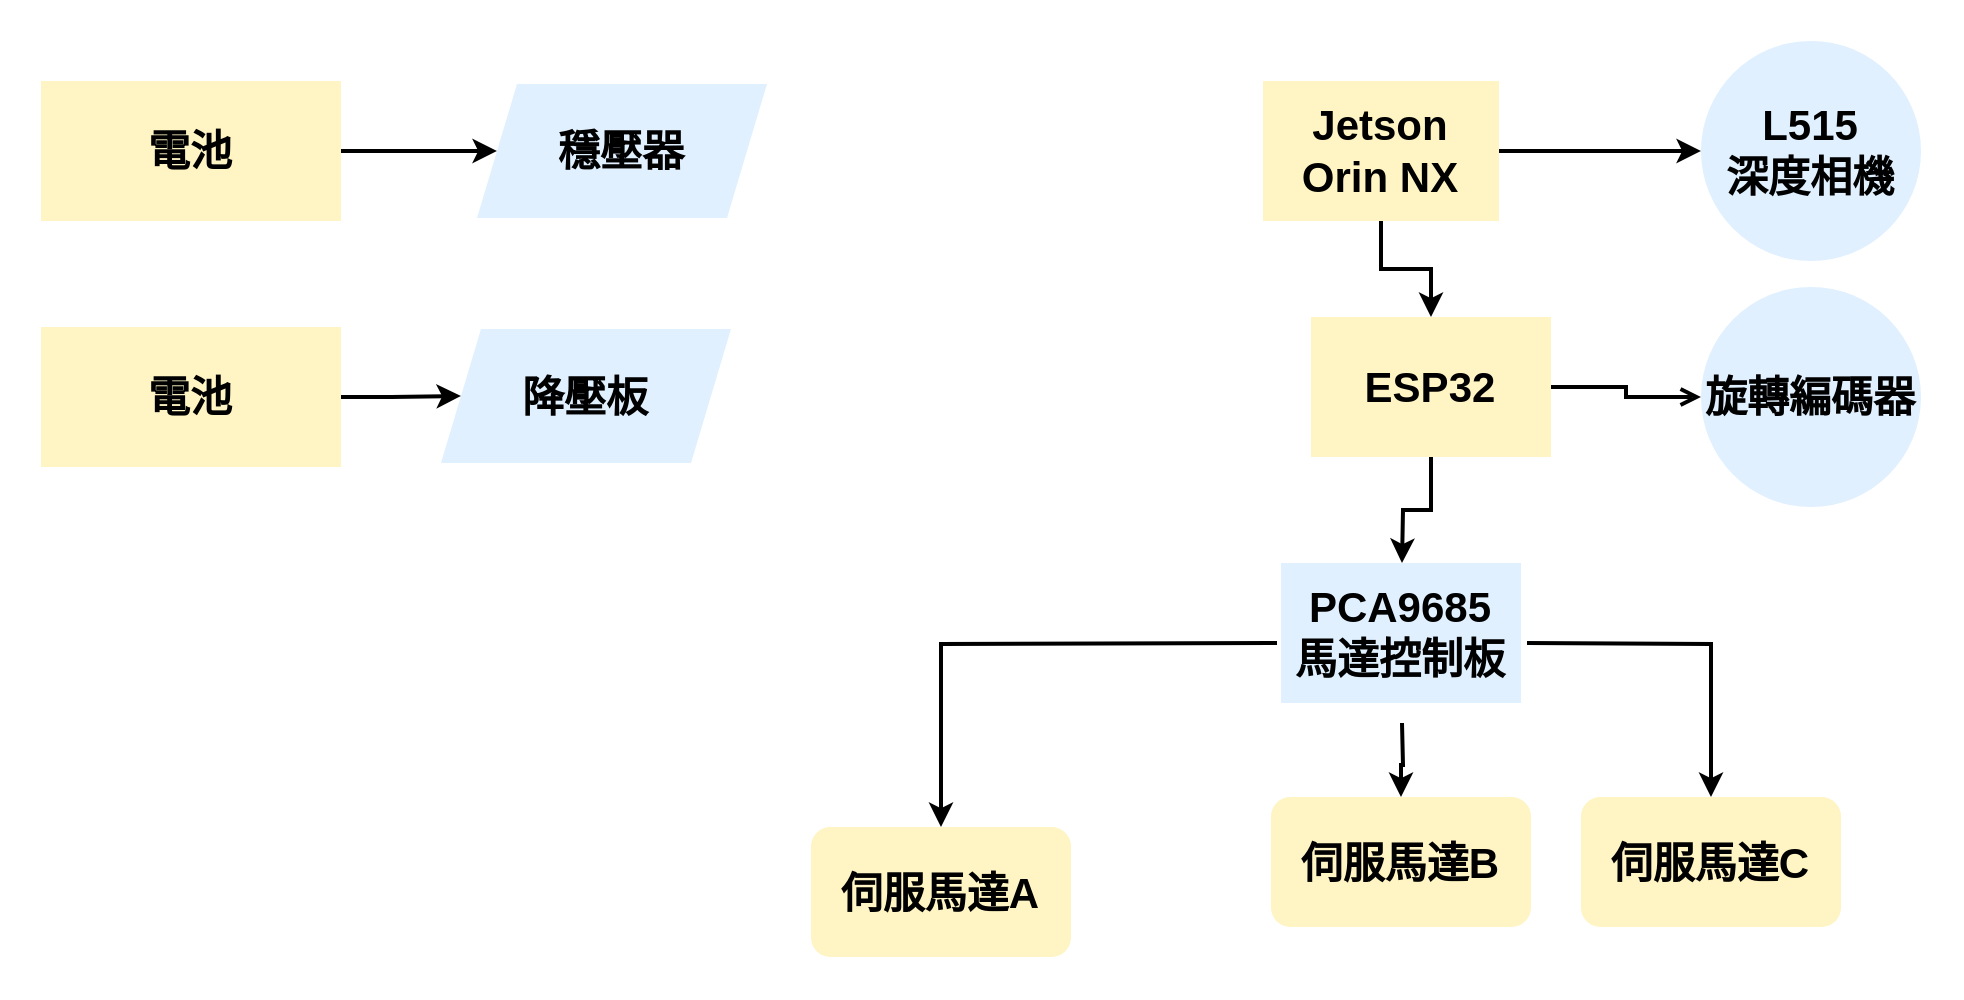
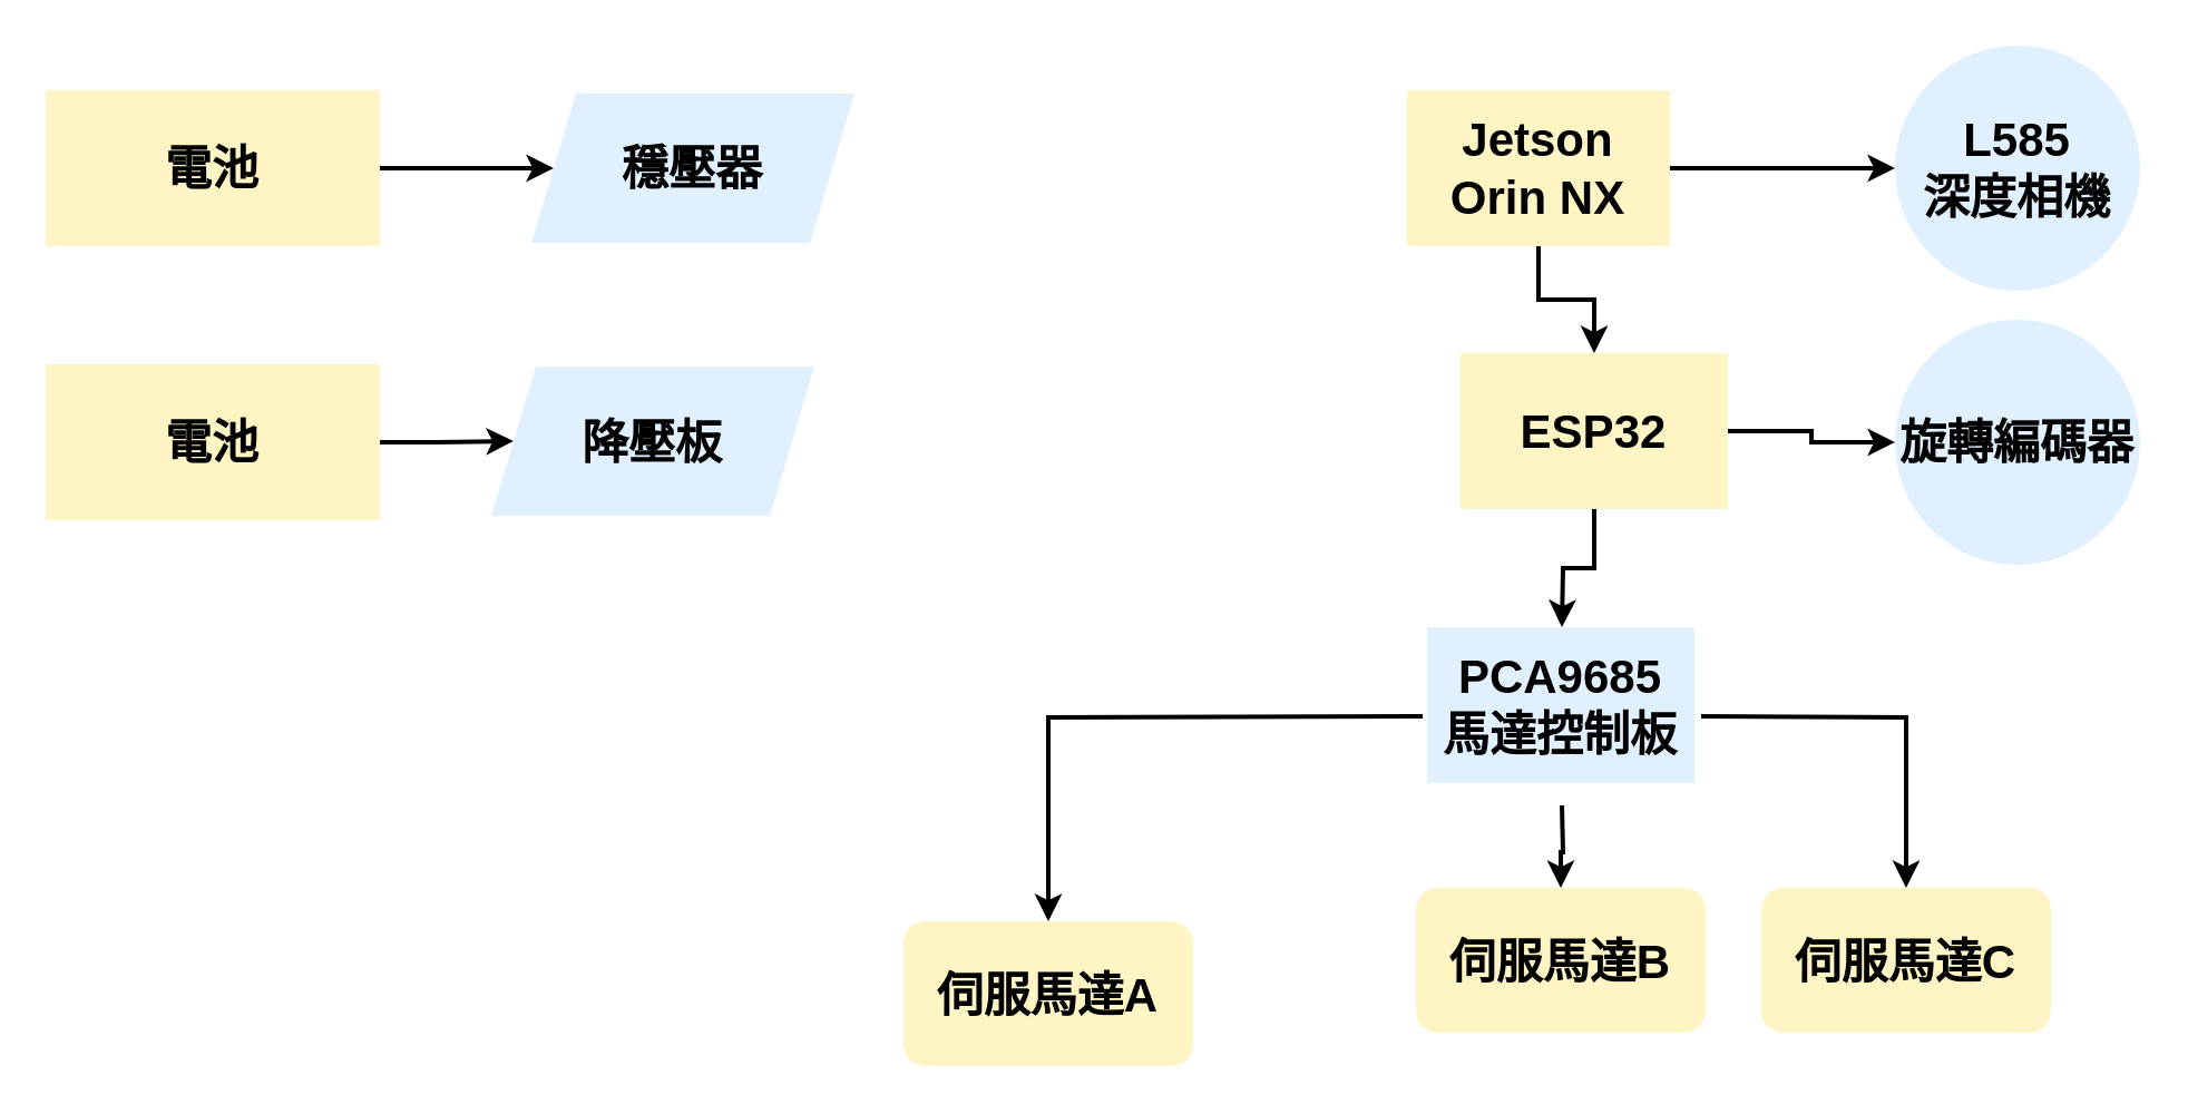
- <mxCell id="8" value="&lt;span&gt;L515&lt;/span&gt;&lt;div&gt;&lt;span&gt;深度相機&lt;/span&gt;&lt;/div&gt;" style="ellipse;whiteSpace=wrap;html=1;aspect=fixed;fontStyle=1;fillColor=#E0F0FF;fontSize=21;fontColor=#000000;strokeColor=none;strokeWidth=2;" parent="1" vertex="1"><mxGeometry x="850" y="20" width="110" height="110" as="geometry" /></mxCell>
+ <mxCell id="8" value="&lt;span&gt;L585&lt;/span&gt;&lt;div&gt;&lt;span&gt;深度相機&lt;/span&gt;&lt;/div&gt;" style="ellipse;whiteSpace=wrap;html=1;aspect=fixed;fontStyle=1;fillColor=#E0F0FF;fontSize=21;fontColor=#000000;strokeColor=none;strokeWidth=2;" parent="1" vertex="1"><mxGeometry x="850" y="20" width="110" height="110" as="geometry" /></mxCell>
- <mxCell id="2" value="" style="edgeStyle=orthogonalEdgeStyle;rounded=0;orthogonalLoop=1;jettySize=auto;html=1;fontStyle=1;strokeWidth=2;fontSize=21;fillColor=none;fontColor=#000000;strokeColor=#000000;endArrow=open;" parent="1" source="4" target="14" edge="1"><mxGeometry relative="1" as="geometry" /></mxCell>
+ <mxCell id="2" value="" style="edgeStyle=orthogonalEdgeStyle;rounded=0;orthogonalLoop=1;jettySize=auto;html=1;fontStyle=1;strokeWidth=2;fontSize=21;fillColor=none;fontColor=#000000;strokeColor=#000000;" parent="1" source="4" target="14" edge="1"><mxGeometry relative="1" as="geometry" /></mxCell>
